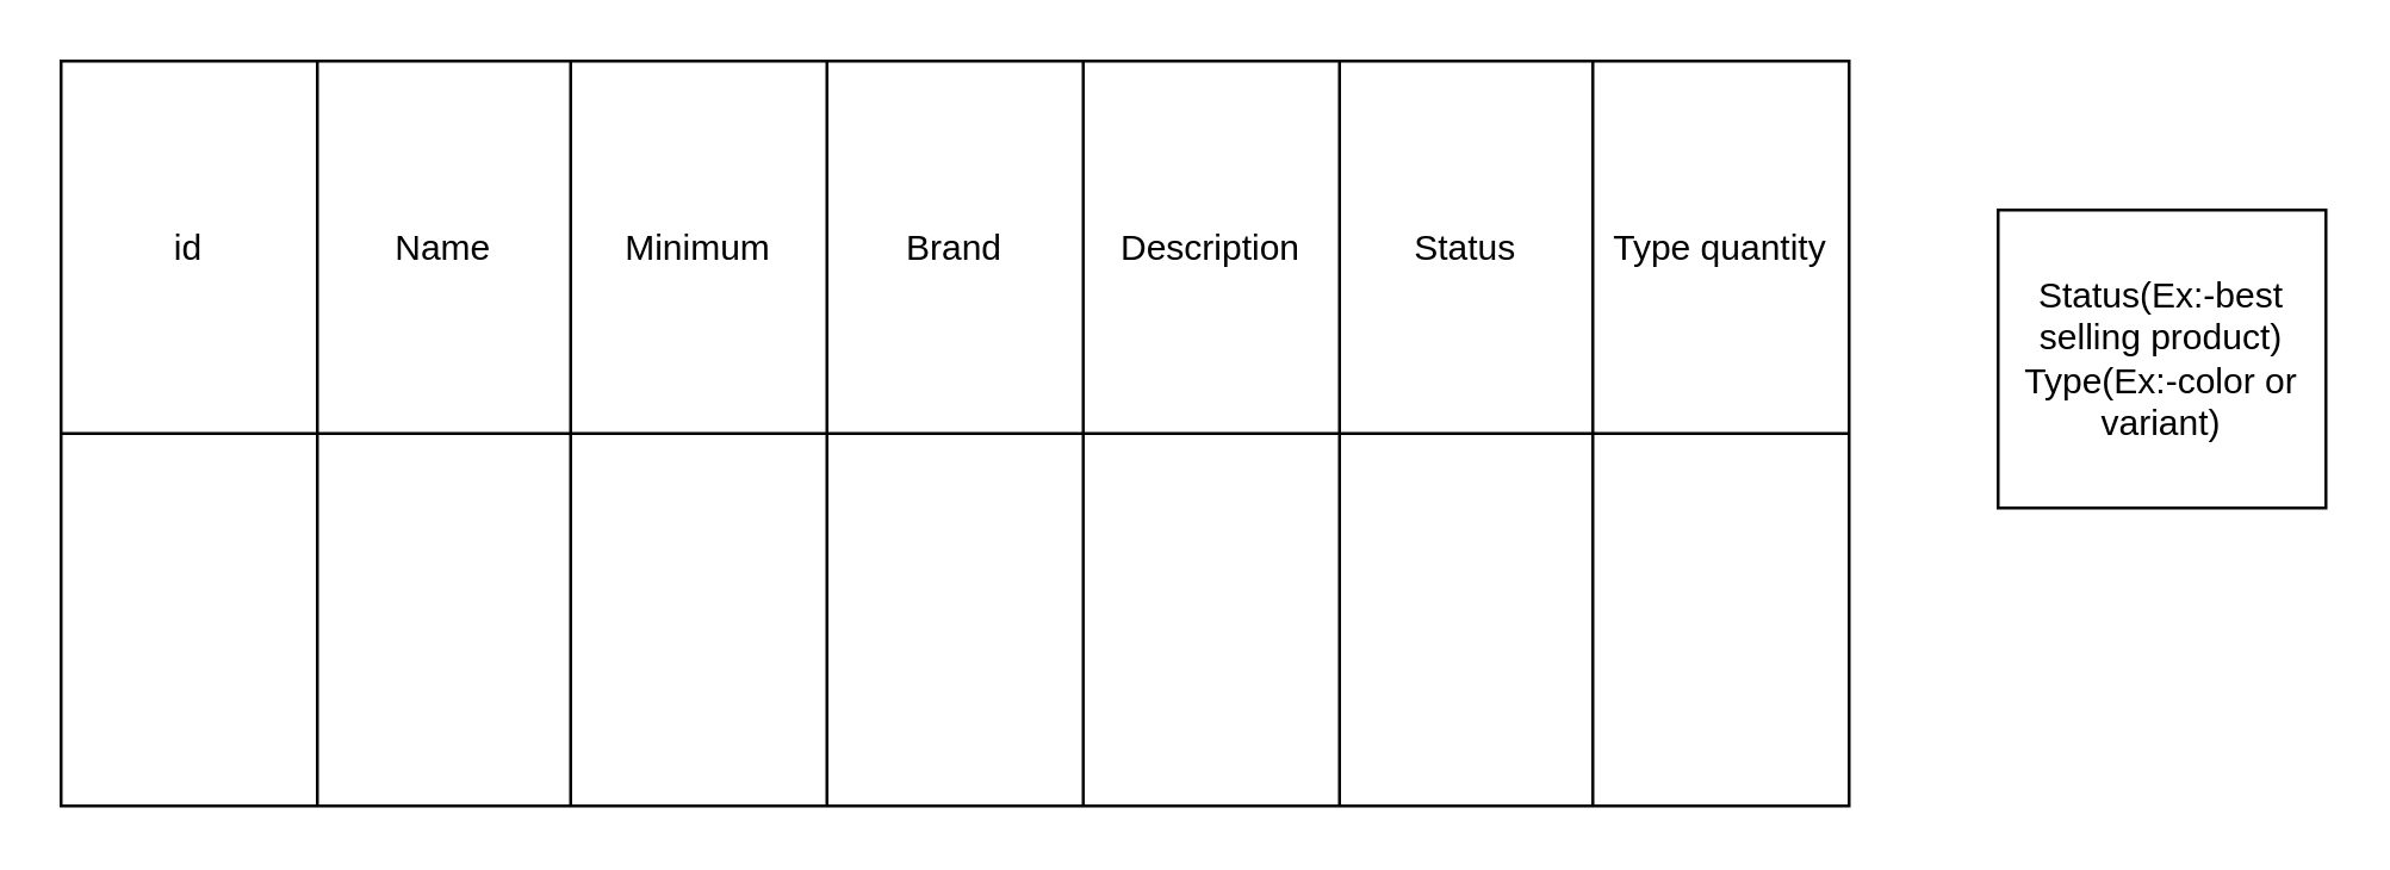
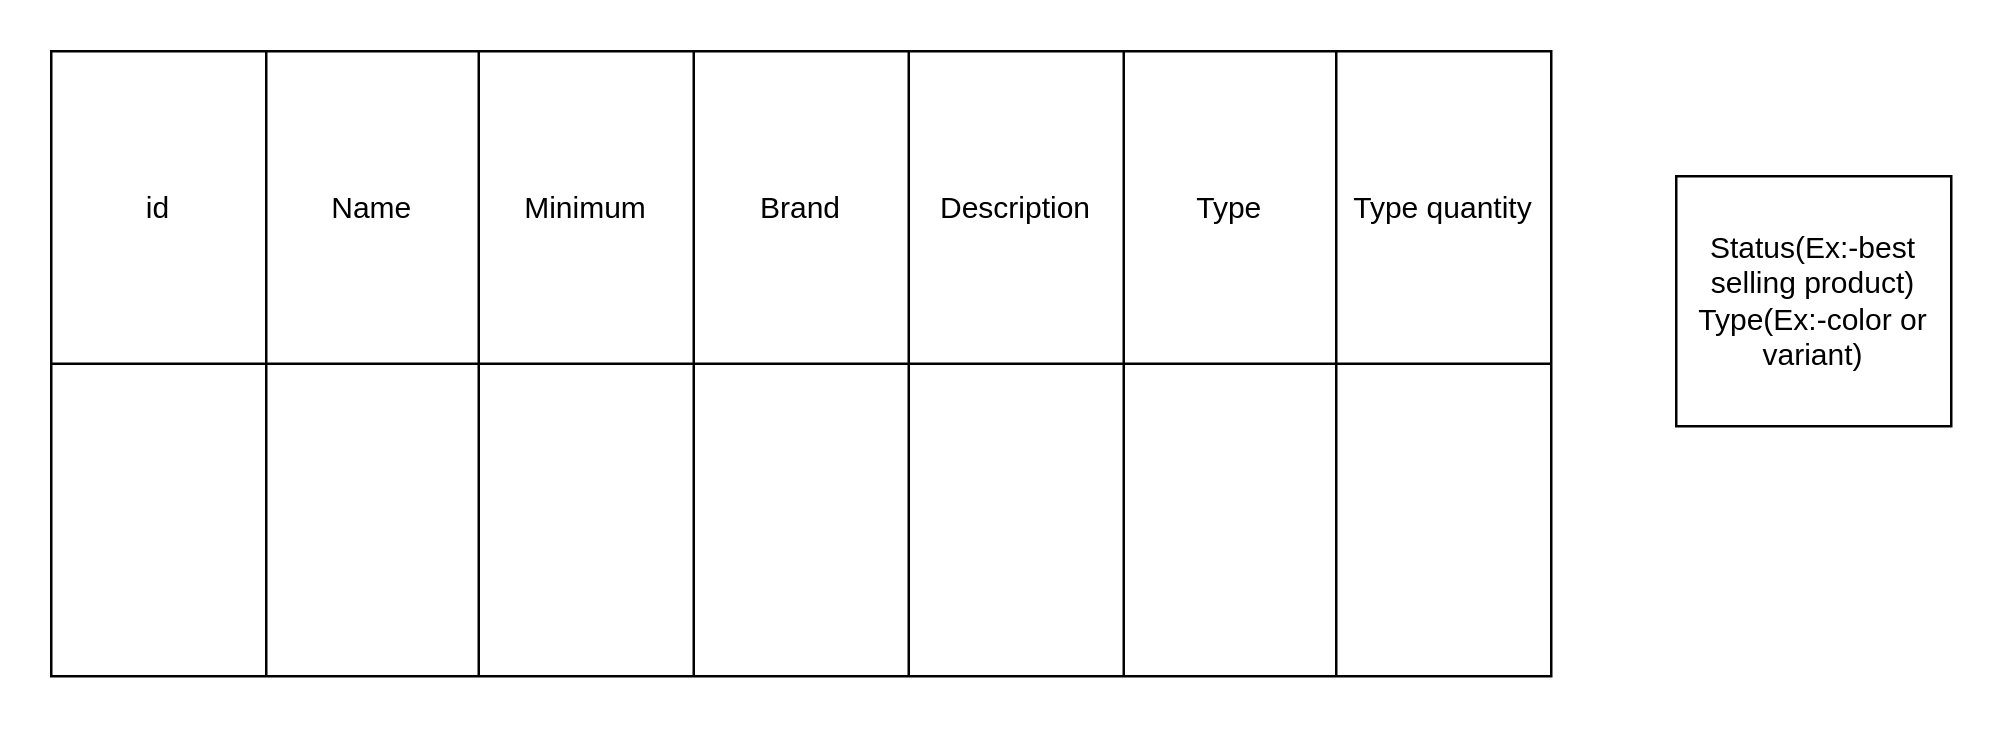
- <mxCell id="9" value="Status" style="shape=partialRectangle;html=1;whiteSpace=wrap;connectable=0;overflow=hidden;fillColor=none;top=0;left=0;bottom=0;right=0;pointerEvents=1;" vertex="1" parent="3"><mxGeometry x="429" width="85" height="125" as="geometry"><mxRectangle width="85" height="125" as="alternateBounds" /></mxGeometry></mxCell>
+ <mxCell id="9" value="Type" style="shape=partialRectangle;html=1;whiteSpace=wrap;connectable=0;overflow=hidden;fillColor=none;top=0;left=0;bottom=0;right=0;pointerEvents=1;" vertex="1" parent="3"><mxGeometry x="429" width="85" height="125" as="geometry"><mxRectangle width="85" height="125" as="alternateBounds" /></mxGeometry></mxCell>
